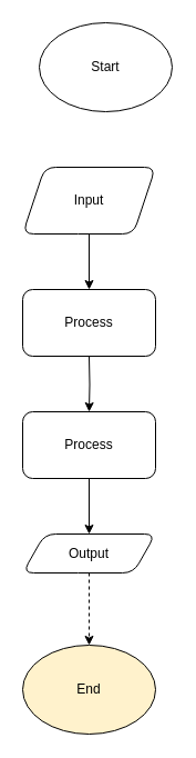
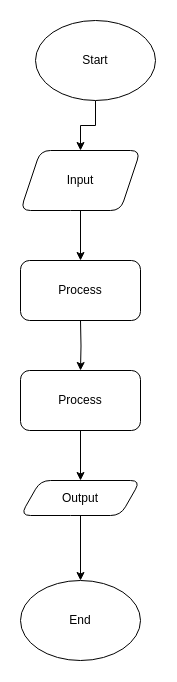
+ <mxCell id="2" value="" style="edgeStyle=orthogonalEdgeStyle;rounded=0;orthogonalLoop=1;jettySize=auto;html=1;" parent="1" source="3" target="11" edge="1"><mxGeometry relative="1" as="geometry" /></mxCell>
- <mxCell id="9" value="" style="edgeStyle=orthogonalEdgeStyle;rounded=0;orthogonalLoop=1;jettySize=auto;html=1;dashed=1;" parent="1" source="10" target="12" edge="1"><mxGeometry relative="1" as="geometry" /></mxCell>
+ <mxCell id="9" value="" style="edgeStyle=orthogonalEdgeStyle;rounded=0;orthogonalLoop=1;jettySize=auto;html=1;" parent="1" source="10" target="12" edge="1"><mxGeometry relative="1" as="geometry" /></mxCell>
- <mxCell id="12" value="End" style="ellipse;whiteSpace=wrap;html=1;fillColor=#fff2cc;" parent="1" vertex="1"><mxGeometry x="20" y="580" width="120" height="80" as="geometry" /></mxCell>
+ <mxCell id="12" value="End" style="ellipse;whiteSpace=wrap;html=1;" parent="1" vertex="1"><mxGeometry x="20" y="580" width="120" height="80" as="geometry" /></mxCell>
